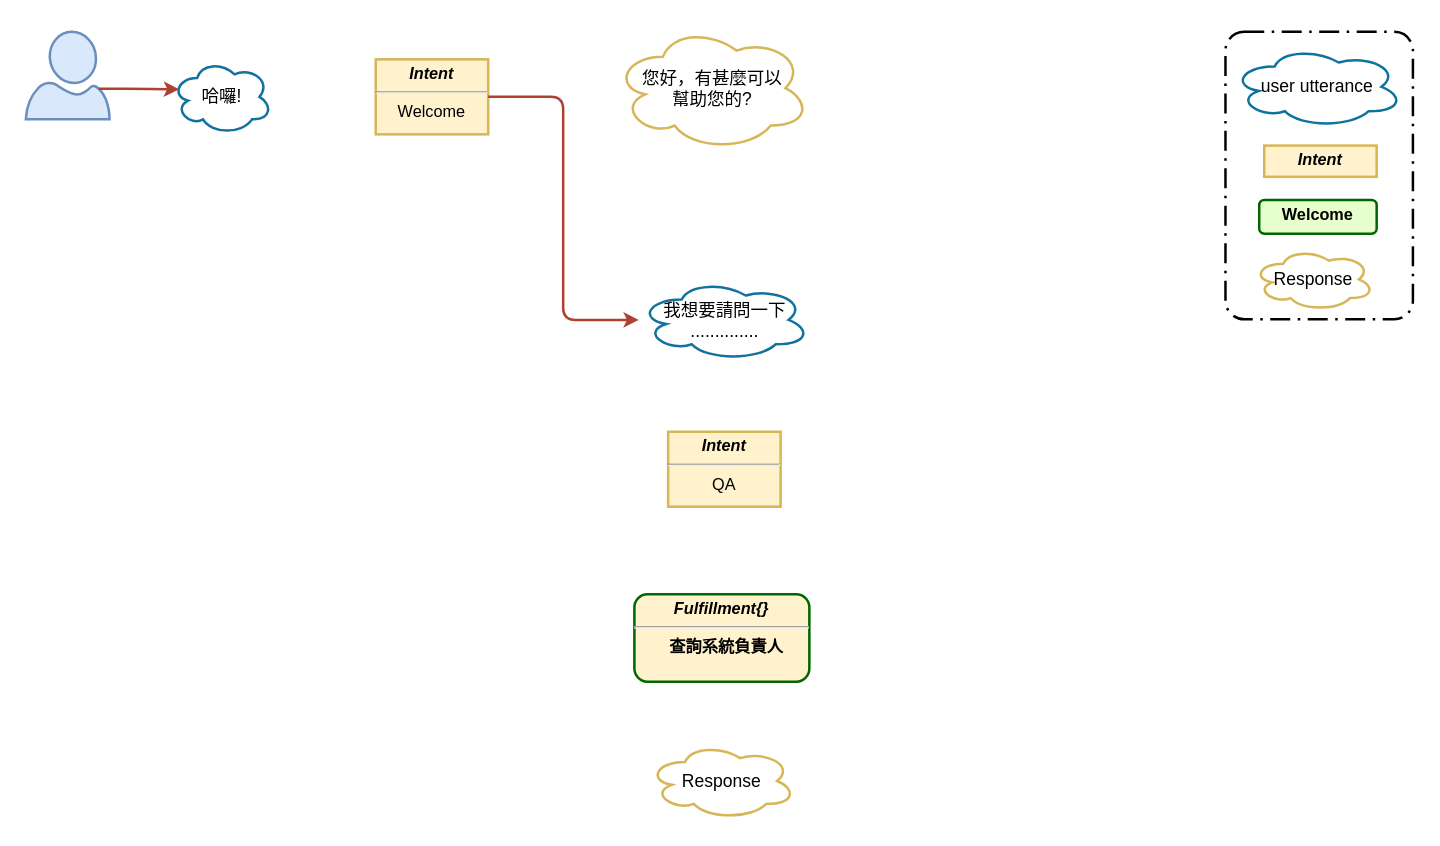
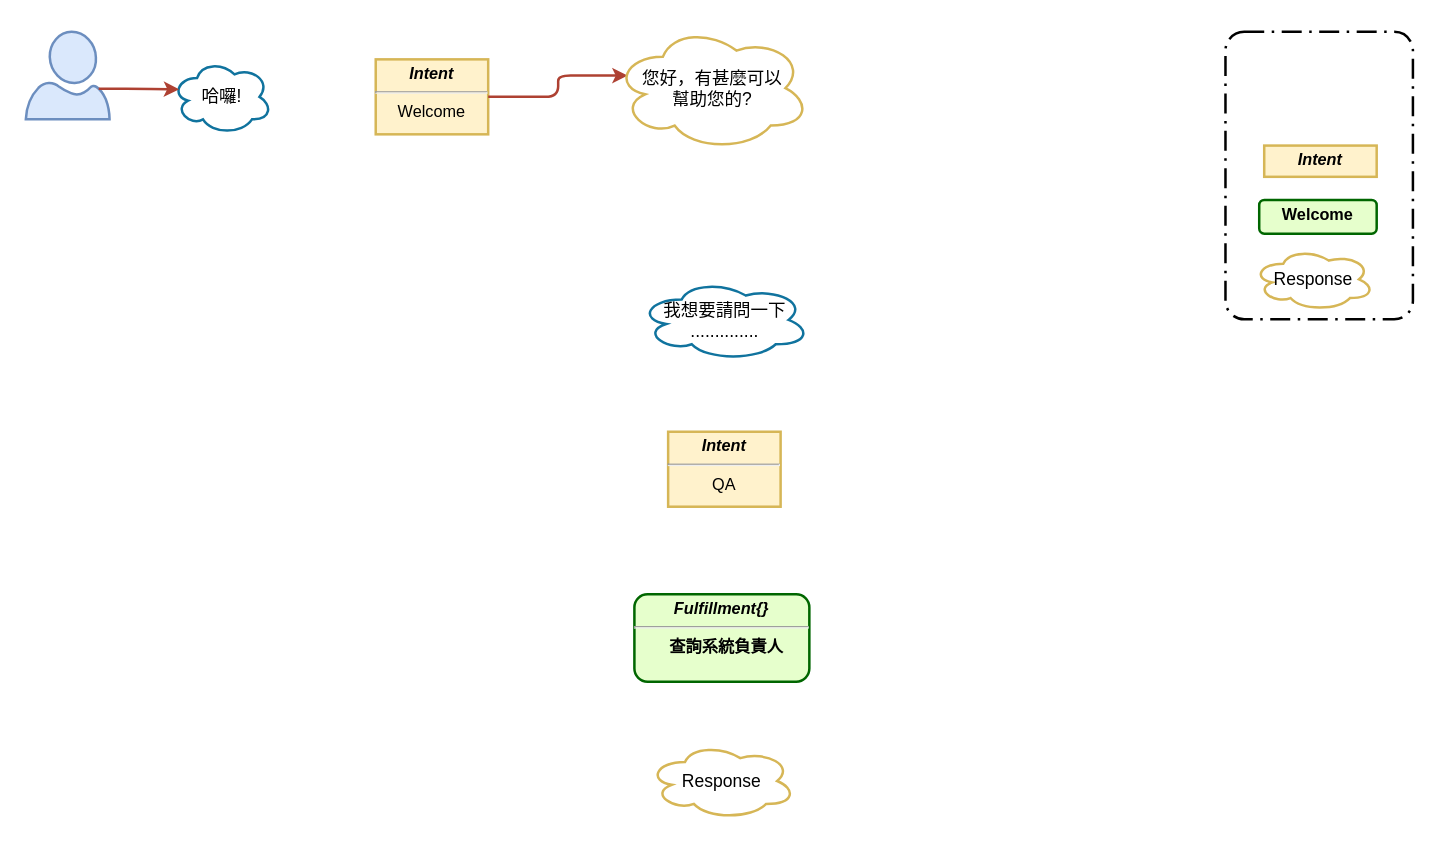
- <mxCell id="6" value="user utterance" style="ellipse;shape=cloud;whiteSpace=wrap;html=1;rounded=0;shadow=0;glass=0;comic=0;strokeColor=#10739e;strokeWidth=2;fillColor=none;fontSize=14;" parent="1" vertex="1"><mxGeometry x="985" y="36.5" width="137" height="65" as="geometry" /></mxCell>
- <mxCell id="11" value="" style="strokeColor=#AE4132;strokeWidth=2;exitX=1;exitY=0.5;exitDx=0;exitDy=0;rounded=1;edgeStyle=elbowEdgeStyle;fontSize=13;" parent="1" source="10" target="13" edge="1"><mxGeometry width="100" height="100" relative="1" as="geometry"><mxPoint x="420" y="69" as="sourcePoint" /><mxPoint x="492" y="69" as="targetPoint" /></mxGeometry></mxCell>
+ <mxCell id="11" value="" style="strokeColor=#AE4132;strokeWidth=2;exitX=1;exitY=0.5;exitDx=0;exitDy=0;entryX=0.07;entryY=0.4;entryDx=0;entryDy=0;rounded=1;edgeStyle=elbowEdgeStyle;fontSize=13;entryPerimeter=0;" parent="1" source="10" target="12" edge="1"><mxGeometry width="100" height="100" relative="1" as="geometry"><mxPoint x="420" y="69" as="sourcePoint" /><mxPoint x="492" y="69" as="targetPoint" /></mxGeometry></mxCell>
- <mxCell id="15" value="&lt;p style=&quot;margin: 4px 0px 0px ; font-size: 13px&quot;&gt;&lt;strong style=&quot;font-size: 13px&quot;&gt;&lt;i&gt;Fulfillment{}&lt;/i&gt;&lt;/strong&gt;&lt;/p&gt;&lt;hr style=&quot;font-size: 13px&quot;&gt;&lt;p style=&quot;margin: 0px 0px 0px 8px ; font-size: 13px&quot;&gt;查詢系統負責人&lt;/p&gt;" style="verticalAlign=middle;align=center;overflow=fill;fontSize=13;fontFamily=Helvetica;html=1;rounded=1;fontStyle=1;strokeWidth=2;fillColor=#fff2cc;strokeColor=#006600;" parent="1" vertex="1"><mxGeometry x="507" y="475" width="140" height="70" as="geometry" /></mxCell>
+ <mxCell id="15" value="&lt;p style=&quot;margin: 4px 0px 0px ; font-size: 13px&quot;&gt;&lt;strong style=&quot;font-size: 13px&quot;&gt;&lt;i&gt;Fulfillment{}&lt;/i&gt;&lt;/strong&gt;&lt;/p&gt;&lt;hr style=&quot;font-size: 13px&quot;&gt;&lt;p style=&quot;margin: 0px 0px 0px 8px ; font-size: 13px&quot;&gt;查詢系統負責人&lt;/p&gt;" style="verticalAlign=middle;align=center;overflow=fill;fontSize=13;fontFamily=Helvetica;html=1;rounded=1;fontStyle=1;strokeWidth=2;fillColor=#E6FFCC;strokeColor=#006600;" parent="1" vertex="1"><mxGeometry x="507" y="475" width="140" height="70" as="geometry" /></mxCell>
